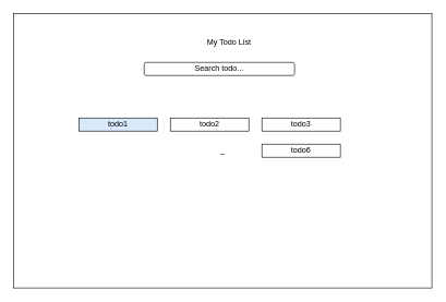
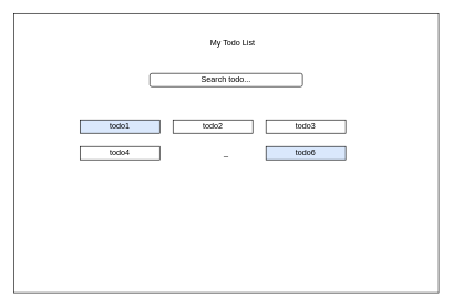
- <mxCell id="3" value="Search todo..." style="rounded=1;whiteSpace=wrap;html=1;" parent="1" vertex="1"><mxGeometry x="220" y="95" width="230" height="20" as="geometry" /></mxCell>
+ <mxCell id="3" value="Search todo..." style="rounded=1;whiteSpace=wrap;html=1;" parent="1" vertex="1"><mxGeometry x="225" y="110" width="230" height="20" as="geometry" /></mxCell>
+ <mxCell id="5" value="todo4" style="rounded=0;whiteSpace=wrap;html=1;" parent="1" vertex="1"><mxGeometry x="120" y="220" width="120" height="20" as="geometry" /></mxCell>
- <mxCell id="8" value="todo6" style="rounded=0;whiteSpace=wrap;html=1;" parent="1" vertex="1"><mxGeometry x="400" y="220" width="120" height="20" as="geometry" /></mxCell>
+ <mxCell id="8" value="todo6" style="rounded=0;whiteSpace=wrap;html=1;fillColor=#dae8fc;" parent="1" vertex="1"><mxGeometry x="400" y="220" width="120" height="20" as="geometry" /></mxCell>
